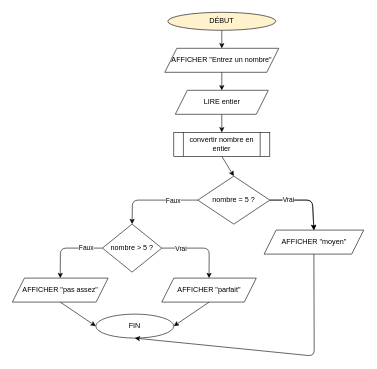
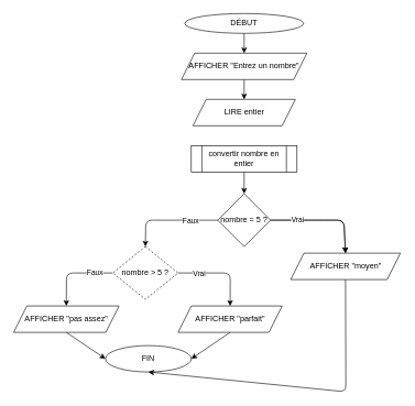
- <mxCell id="4" value="DÉBUT" style="ellipse;whiteSpace=wrap;html=1;fillColor=#fff2cc;" parent="1" vertex="1"><mxGeometry x="279" y="20" width="180" height="30" as="geometry" /></mxCell>
+ <mxCell id="4" value="DÉBUT" style="ellipse;whiteSpace=wrap;html=1;" parent="1" vertex="1"><mxGeometry x="279" y="20" width="180" height="30" as="geometry" /></mxCell>
- <mxCell id="22" style="edgeStyle=none;html=1;exitX=0.5;exitY=1;exitDx=0;exitDy=0;entryX=0.5;entryY=0;entryDx=0;entryDy=0;" parent="1" source="26" target="24" edge="1"><mxGeometry relative="1" as="geometry" /></mxCell>
- <mxCell id="16" value="nombre = 5 ?" style="rhombus;whiteSpace=wrap;html=1;" parent="1" vertex="1"><mxGeometry x="329" y="293" width="120" height="80" as="geometry" /></mxCell>
+ <mxCell id="16" value="nombre = 5 ?" style="rhombus;whiteSpace=wrap;html=1;" parent="1" vertex="1"><mxGeometry x="329" y="293" width="80" height="80" as="geometry" /></mxCell>
- <mxCell id="21" value="nombre &amp;gt; 5 ?" style="rhombus;whiteSpace=wrap;html=1;" parent="1" vertex="1"><mxGeometry x="170" y="373" width="99" height="80" as="geometry" /></mxCell>
+ <mxCell id="21" value="nombre &amp;gt; 5 ?" style="rhombus;whiteSpace=wrap;html=1;dashed=1;" parent="1" vertex="1"><mxGeometry x="170" y="373" width="99" height="80" as="geometry" /></mxCell>
